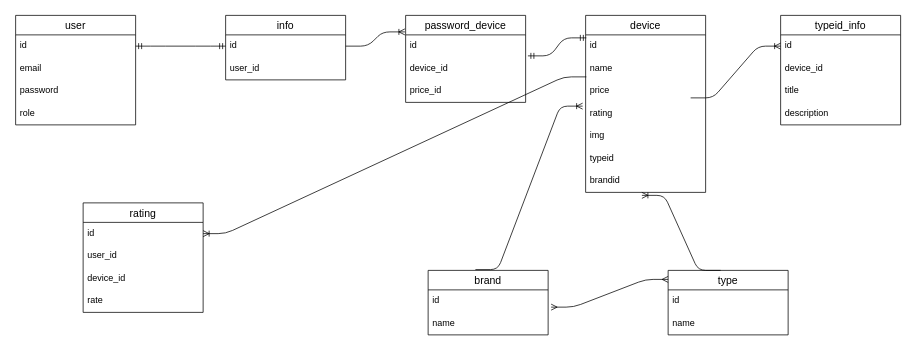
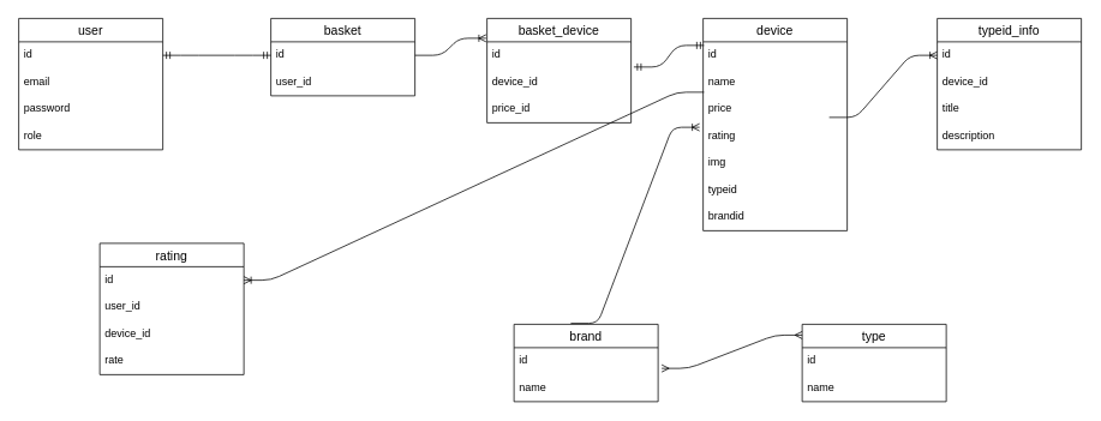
- <mxCell id="7" value="info" style="swimlane;fontStyle=0;childLayout=stackLayout;horizontal=1;startSize=26;horizontalStack=0;resizeParent=1;resizeParentMax=0;resizeLast=0;collapsible=1;marginBottom=0;align=center;fontSize=14;" vertex="1" parent="1"><mxGeometry x="300" y="20" width="160" height="86" as="geometry" /></mxCell>
+ <mxCell id="7" value="basket" style="swimlane;fontStyle=0;childLayout=stackLayout;horizontal=1;startSize=26;horizontalStack=0;resizeParent=1;resizeParentMax=0;resizeLast=0;collapsible=1;marginBottom=0;align=center;fontSize=14;" vertex="1" parent="1"><mxGeometry x="300" y="20" width="160" height="86" as="geometry" /></mxCell>
- <mxCell id="34" value="password_device" style="swimlane;fontStyle=0;childLayout=stackLayout;horizontal=1;startSize=26;horizontalStack=0;resizeParent=1;resizeParentMax=0;resizeLast=0;collapsible=1;marginBottom=0;align=center;fontSize=14;" vertex="1" parent="1"><mxGeometry x="540" y="20" width="160" height="116" as="geometry" /></mxCell>
+ <mxCell id="34" value="basket_device" style="swimlane;fontStyle=0;childLayout=stackLayout;horizontal=1;startSize=26;horizontalStack=0;resizeParent=1;resizeParentMax=0;resizeLast=0;collapsible=1;marginBottom=0;align=center;fontSize=14;" vertex="1" parent="1"><mxGeometry x="540" y="20" width="160" height="116" as="geometry" /></mxCell>
- <mxCell id="26" value="" style="edgeStyle=entityRelationEdgeStyle;fontSize=12;html=1;endArrow=ERoneToMany;exitX=0.438;exitY=0;exitDx=0;exitDy=0;exitPerimeter=0;entryX=0.469;entryY=1.133;entryDx=0;entryDy=0;entryPerimeter=0;" edge="1" parent="1" source="22" target="18"><mxGeometry width="100" height="100" relative="1" as="geometry"><mxPoint x="590" y="340" as="sourcePoint" /><mxPoint x="690" y="240" as="targetPoint" /></mxGeometry></mxCell>
